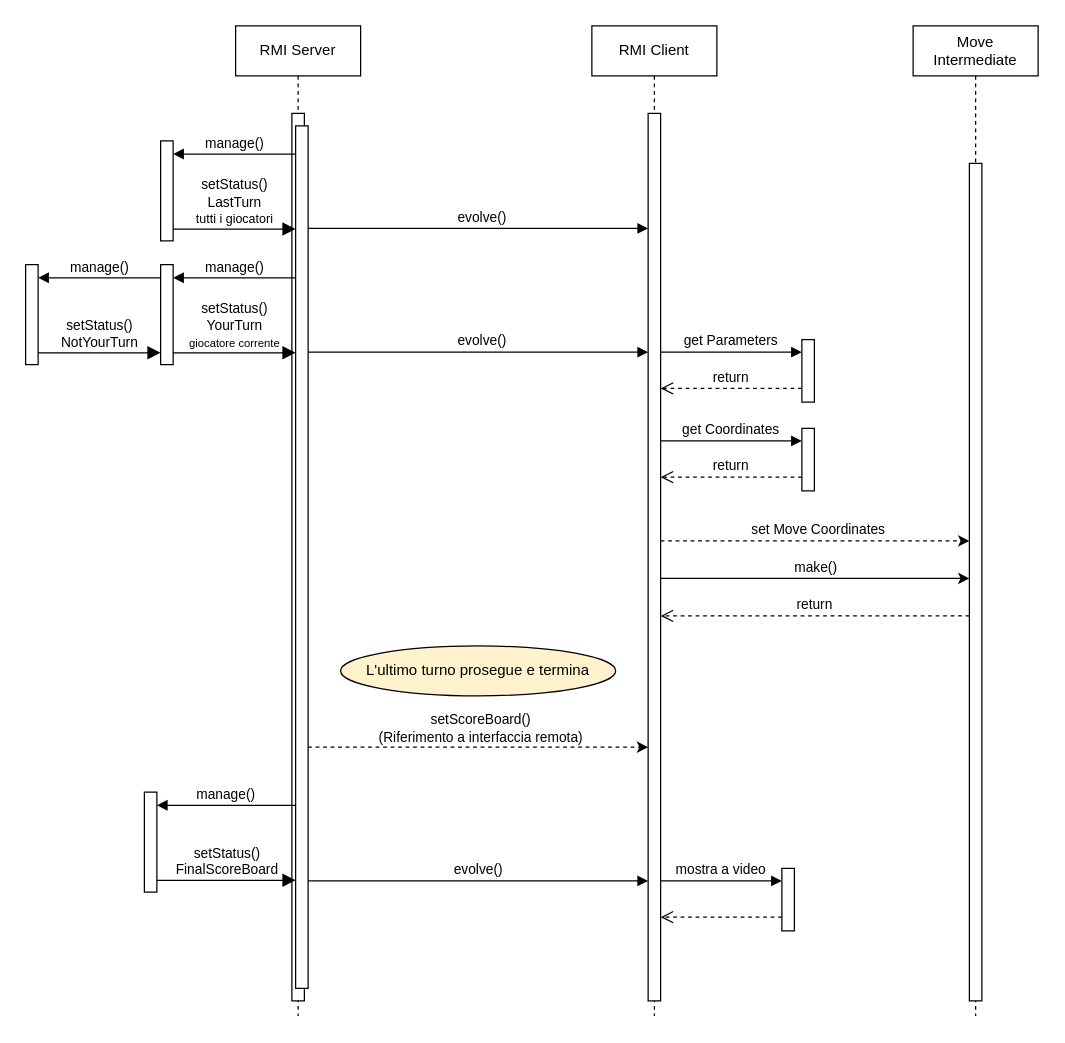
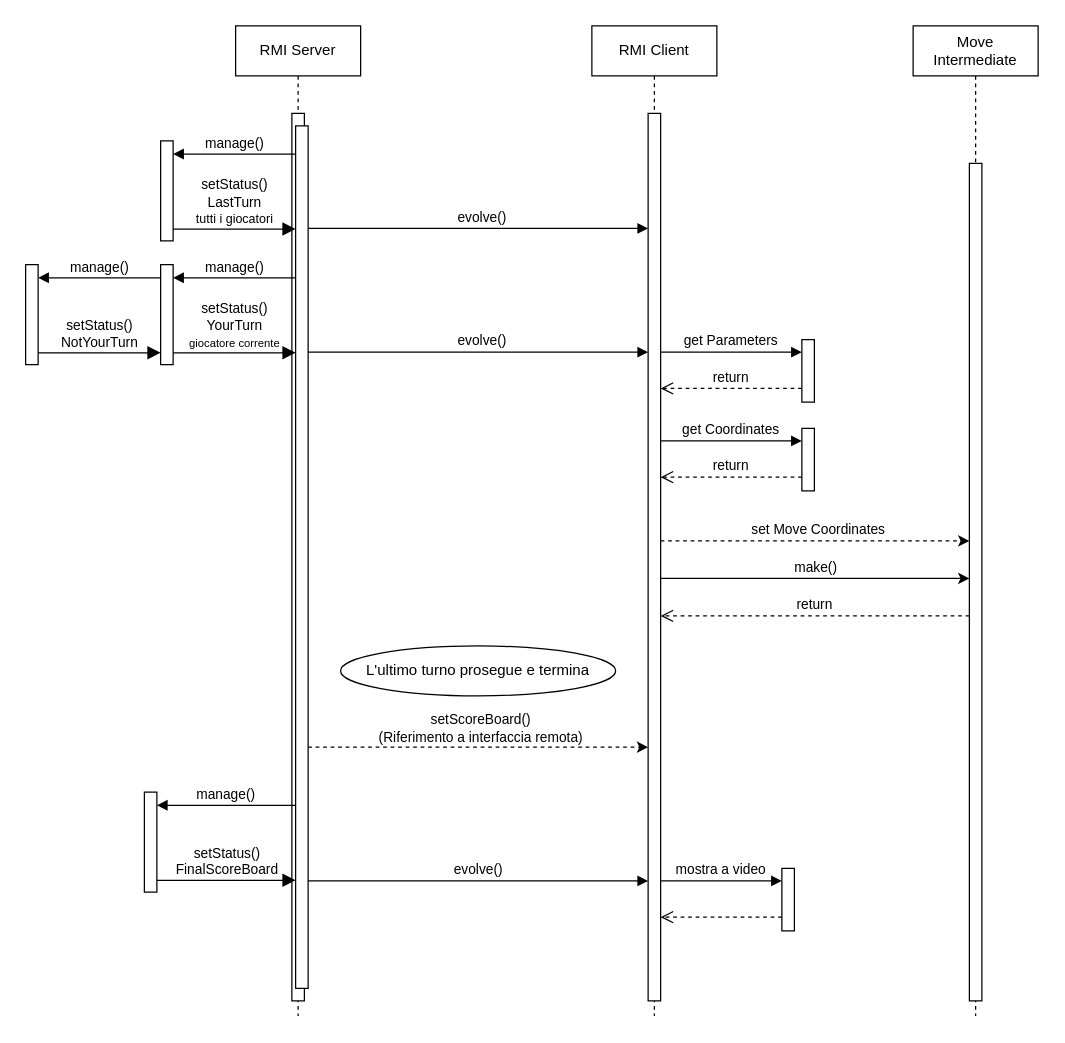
- <mxCell id="39" value="L'ultimo turno prosegue e termina" style="ellipse;whiteSpace=wrap;html=1;fillColor=#fff2cc;" parent="1" vertex="1"><mxGeometry x="272" y="516" width="220" height="40" as="geometry" /></mxCell>
+ <mxCell id="39" value="L'ultimo turno prosegue e termina" style="ellipse;whiteSpace=wrap;html=1;" parent="1" vertex="1"><mxGeometry x="272" y="516" width="220" height="40" as="geometry" /></mxCell>
